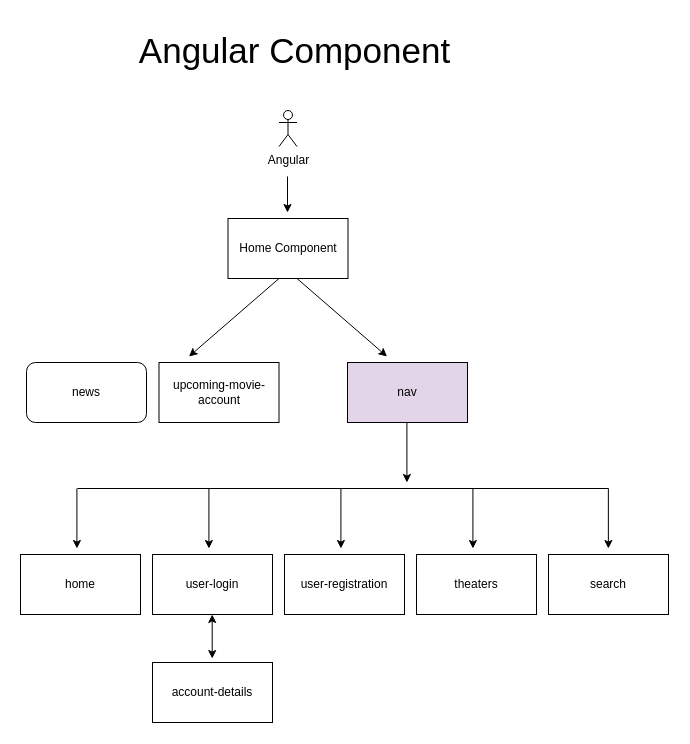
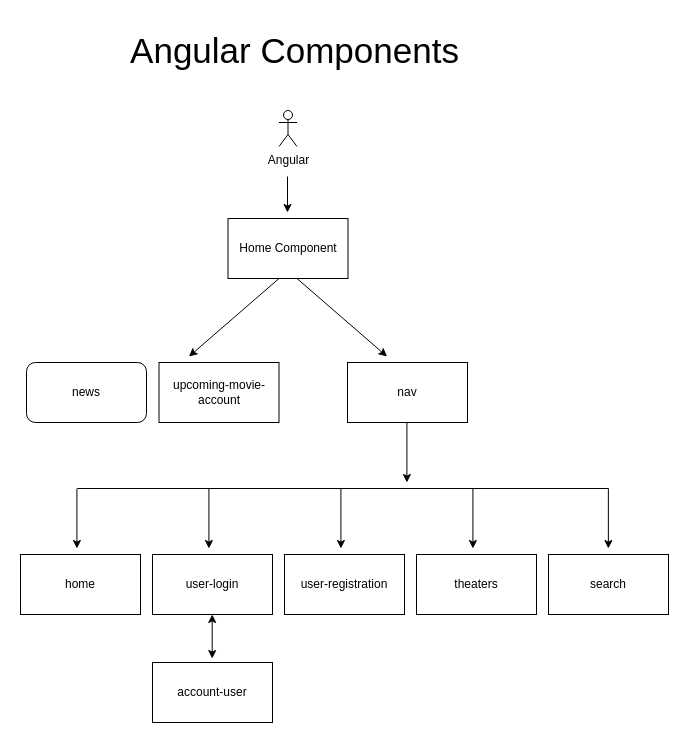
- <mxCell id="12" value="&lt;font style=&quot;font-size: 35px;&quot;&gt;Angular Component&lt;/font&gt;" style="text;html=1;align=center;verticalAlign=middle;resizable=0;points=[];autosize=1;strokeColor=none;fillColor=none;" parent="1" vertex="1"><mxGeometry x="117" y="20" width="354" height="60" as="geometry" /></mxCell>
+ <mxCell id="12" value="&lt;font style=&quot;font-size: 35px;&quot;&gt;Angular Components&lt;/font&gt;" style="text;html=1;align=center;verticalAlign=middle;resizable=0;points=[];autosize=1;strokeColor=none;fillColor=none;" parent="1" vertex="1"><mxGeometry x="117" y="20" width="354" height="60" as="geometry" /></mxCell>
- <mxCell id="14" value="nav" style="rounded=0;whiteSpace=wrap;html=1;fillColor=#e1d5e7;" parent="1" vertex="1"><mxGeometry x="347" y="362" width="120" height="60" as="geometry" /></mxCell>
+ <mxCell id="14" value="nav" style="rounded=0;whiteSpace=wrap;html=1;" parent="1" vertex="1"><mxGeometry x="347" y="362" width="120" height="60" as="geometry" /></mxCell>
- <mxCell id="23" value="account-details" style="rounded=0;whiteSpace=wrap;html=1;" vertex="1" parent="1"><mxGeometry x="152" y="662" width="120" height="60" as="geometry" /></mxCell>
+ <mxCell id="23" value="account-user" style="rounded=0;whiteSpace=wrap;html=1;" vertex="1" parent="1"><mxGeometry x="152" y="662" width="120" height="60" as="geometry" /></mxCell>
